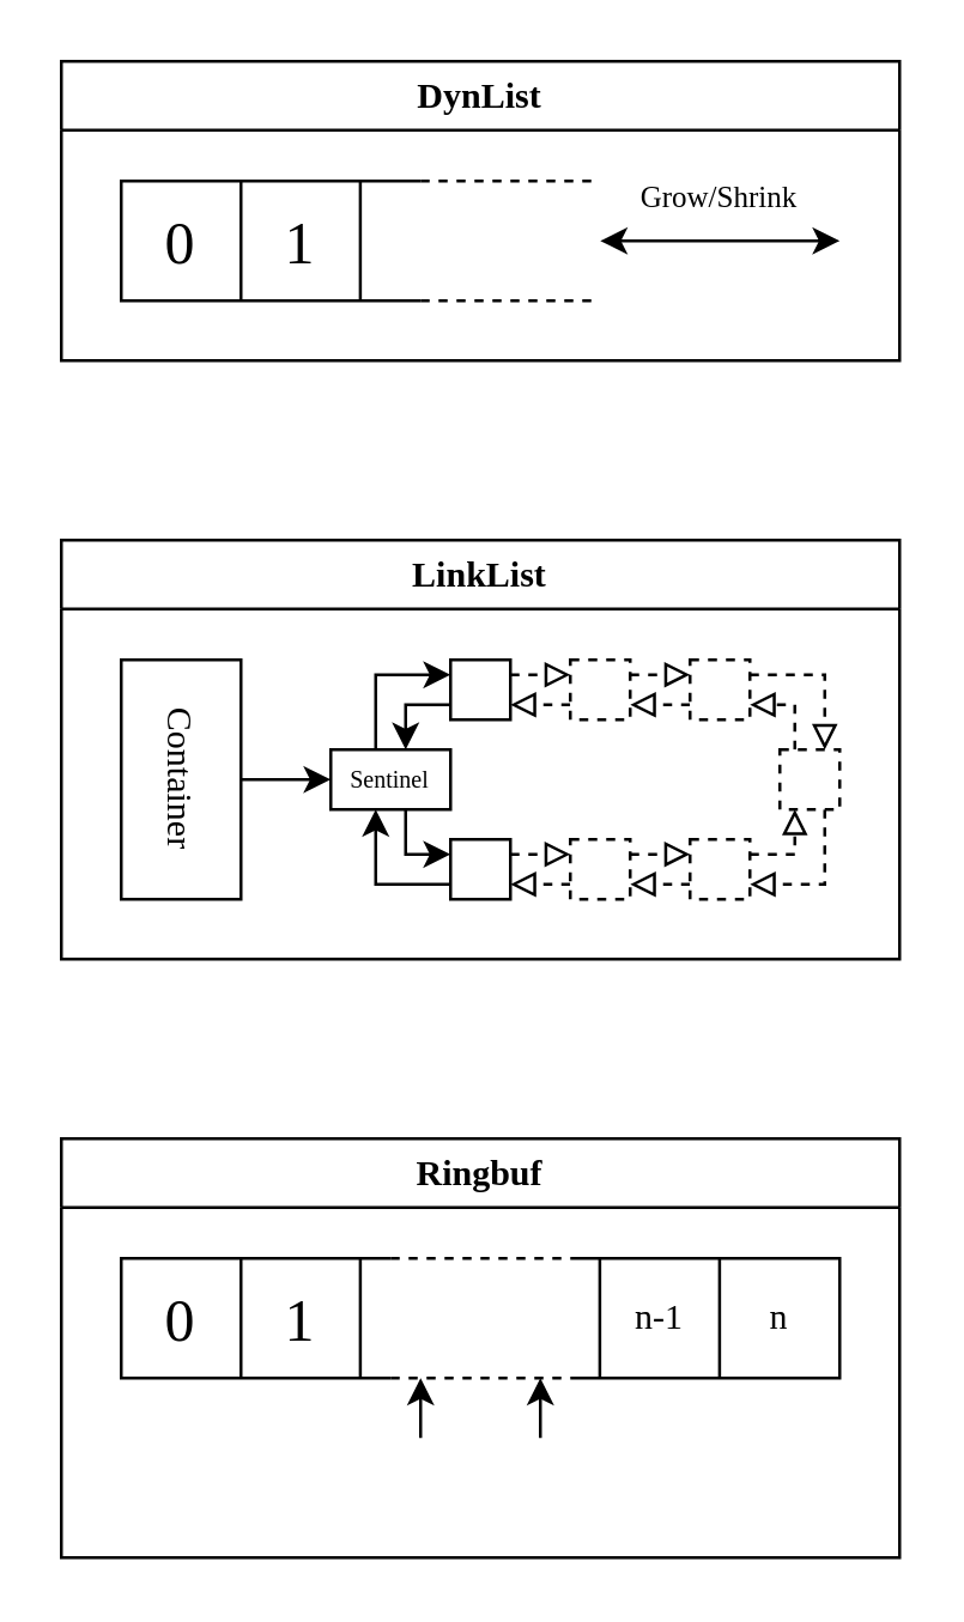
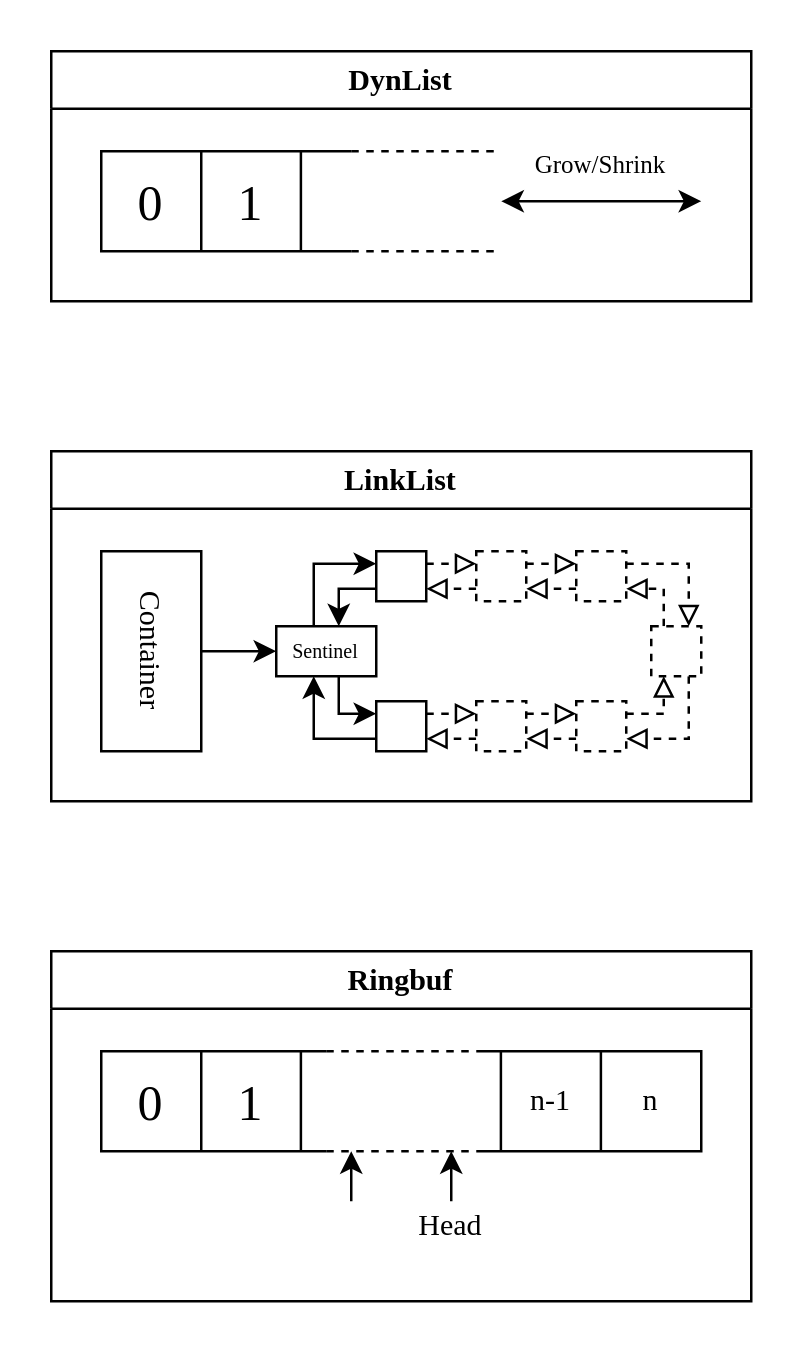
+ <mxCell id="56" value="Head" style="text;html=1;align=center;verticalAlign=middle;whiteSpace=wrap;rounded=0;fontFamily=Consolas;fontSize=12;fontColor=default;labelBackgroundColor=none;" vertex="1" parent="53"><mxGeometry x="140" y="100" width="40" height="20" as="geometry" /></mxCell>
